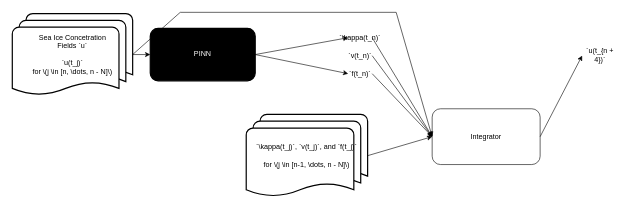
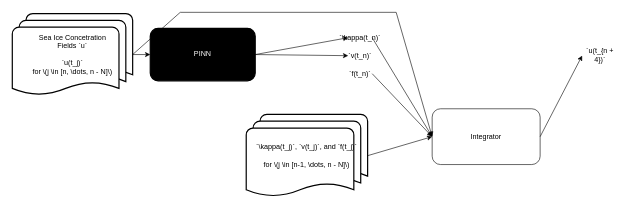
+ <mxCell id="9" value="" style="endArrow=classic;html=1;rounded=0;entryX=0;entryY=0.5;entryDx=0;entryDy=0;exitX=1;exitY=0.5;exitDx=0;exitDy=0;" edge="1" parent="1" source="2" target="6"><mxGeometry width="50" height="50" relative="1" as="geometry"><mxPoint x="500" y="96.03" as="sourcePoint" /><mxPoint x="495" y="316.03" as="targetPoint" /></mxGeometry></mxCell>
- <mxCell id="10" value="" style="endArrow=classic;html=1;rounded=0;exitX=1;exitY=0.5;exitDx=0;exitDy=0;entryX=0;entryY=0.5;entryDx=0;entryDy=0;" edge="1" parent="1" source="2" target="7"><mxGeometry width="50" height="50" relative="1" as="geometry"><mxPoint x="430" y="181.03" as="sourcePoint" /><mxPoint x="495" y="301.03" as="targetPoint" /></mxGeometry></mxCell>
- <mxCell id="14" value="" style="endArrow=classic;html=1;rounded=0;exitX=1;exitY=0.5;exitDx=0;exitDy=0;entryX=0;entryY=0.5;entryDx=0;entryDy=0;" edge="1" parent="1" source="6" target="12"><mxGeometry width="50" height="50" relative="1" as="geometry"><mxPoint x="640" y="60" as="sourcePoint" /><mxPoint x="690" y="10" as="targetPoint" /></mxGeometry></mxCell>
- <mxCell id="15" value="" style="endArrow=diamond;html=1;rounded=0;exitX=1;exitY=0.5;exitDx=0;exitDy=0;entryX=0;entryY=0.5;entryDx=0;entryDy=0;" edge="1" parent="1" source="7" target="12"><mxGeometry width="50" height="50" relative="1" as="geometry"><mxPoint x="620" y="117.28" as="sourcePoint" /><mxPoint x="670" y="67.28" as="targetPoint" /></mxGeometry></mxCell>
+ <mxCell id="15" value="" style="endArrow=classic;html=1;rounded=0;exitX=1;exitY=0.5;exitDx=0;exitDy=0;entryX=0;entryY=0.5;entryDx=0;entryDy=0;" edge="1" parent="1" source="7" target="12"><mxGeometry width="50" height="50" relative="1" as="geometry"><mxPoint x="620" y="117.28" as="sourcePoint" /><mxPoint x="670" y="67.28" as="targetPoint" /></mxGeometry></mxCell>
